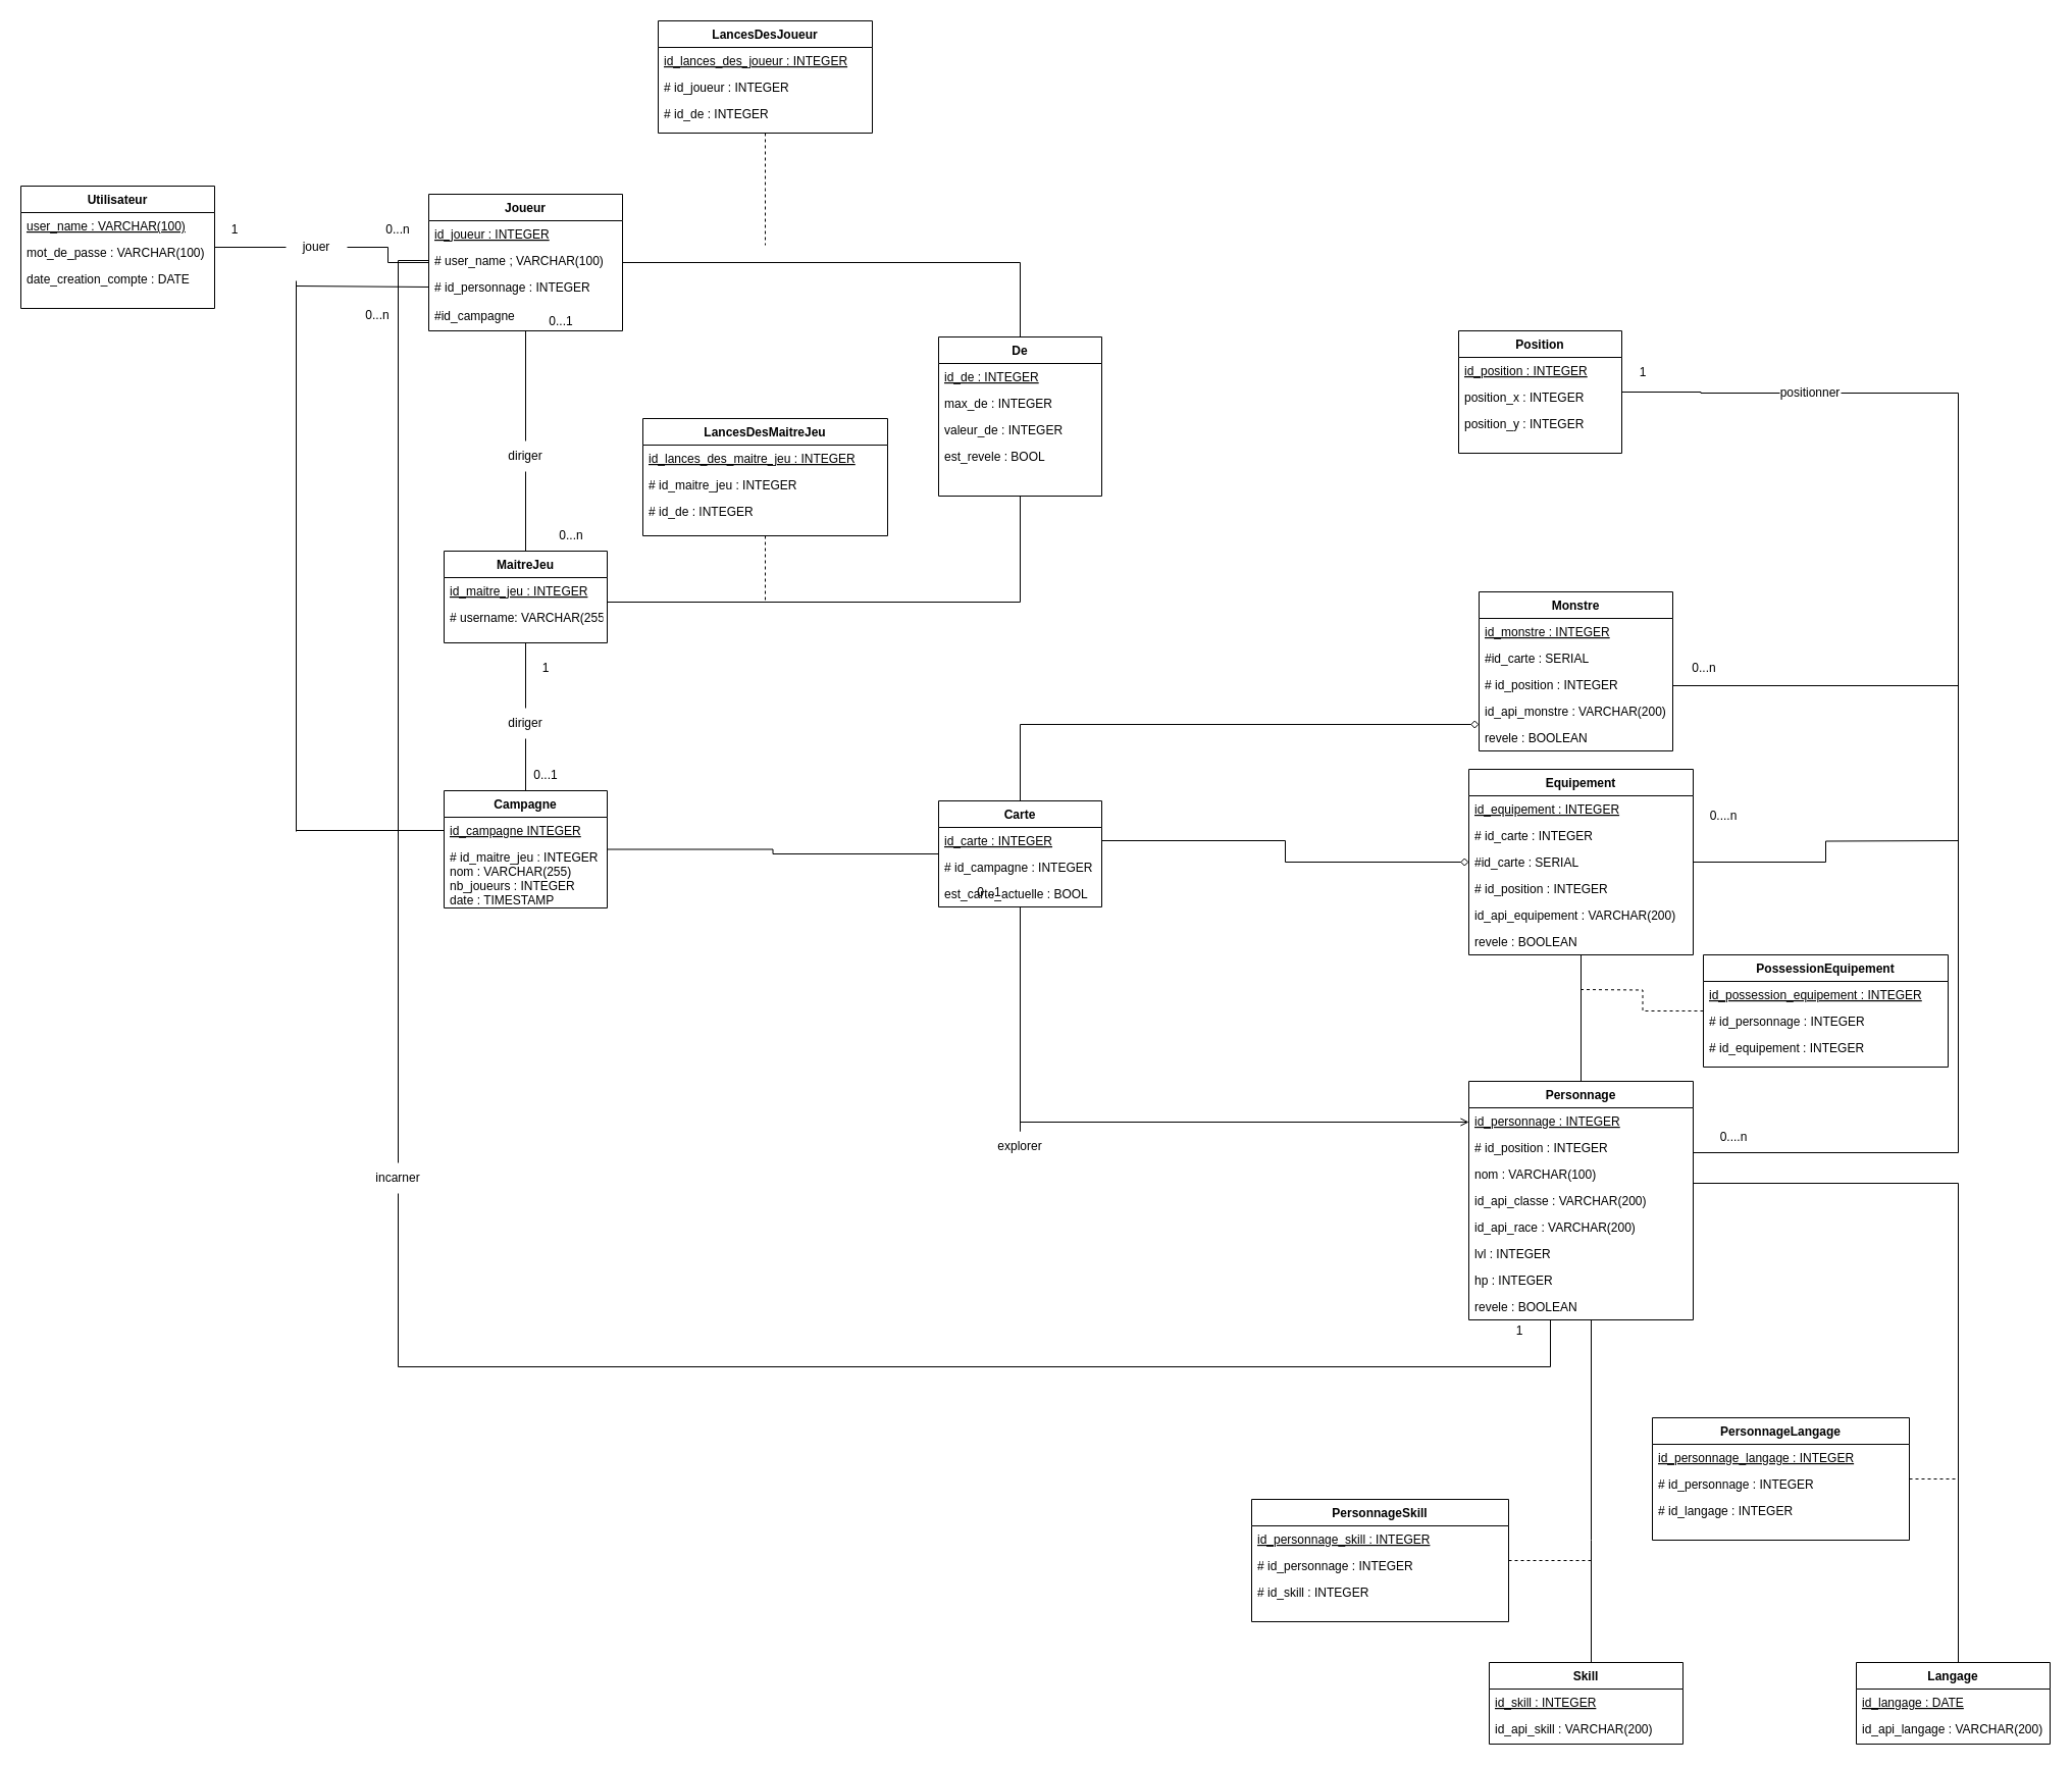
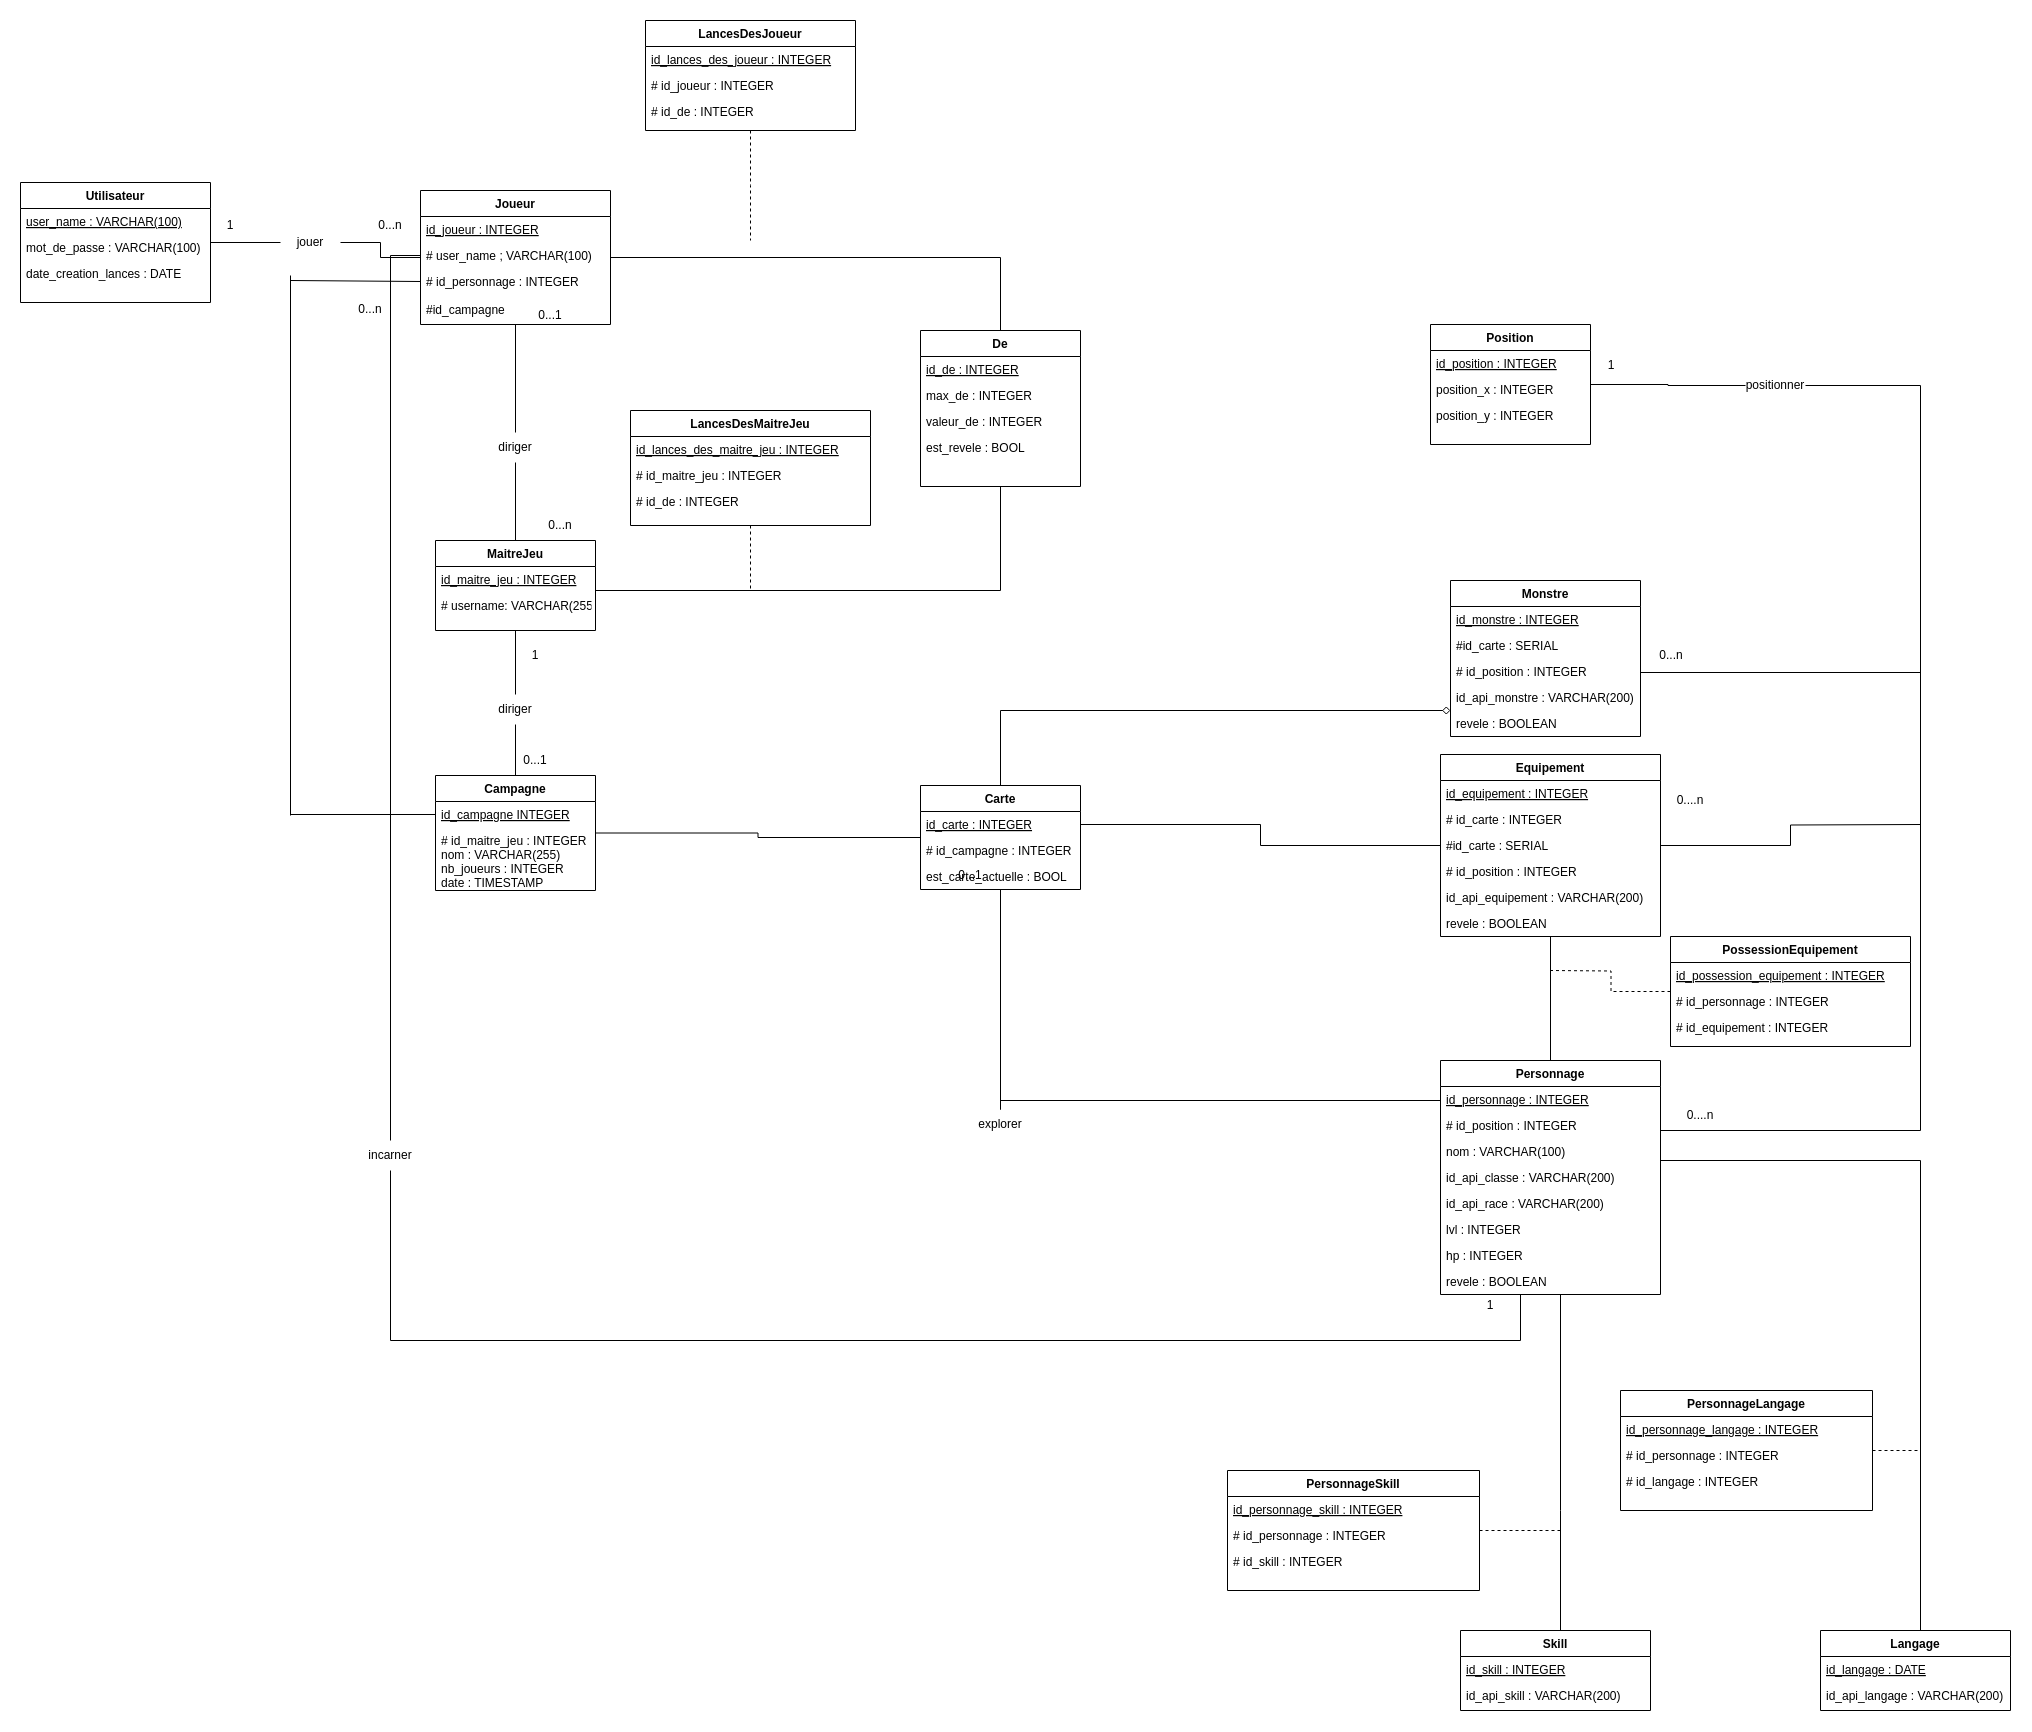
- <mxCell id="79" value="date_creation_compte : DATE" style="text;align=left;verticalAlign=top;spacingLeft=4;spacingRight=4;overflow=hidden;rotatable=0;points=[[0,0.5],[1,0.5]];portConstraint=eastwest;rounded=0;shadow=0;html=0;" vertex="1" parent="76"><mxGeometry y="78" width="190" height="26" as="geometry" /></mxCell>
+ <mxCell id="79" value="date_creation_lances : DATE" style="text;align=left;verticalAlign=top;spacingLeft=4;spacingRight=4;overflow=hidden;rotatable=0;points=[[0,0.5],[1,0.5]];portConstraint=eastwest;rounded=0;shadow=0;html=0;" vertex="1" parent="76"><mxGeometry y="78" width="190" height="26" as="geometry" /></mxCell>
- <mxCell id="72" style="edgeStyle=orthogonalEdgeStyle;rounded=0;orthogonalLoop=1;jettySize=auto;html=1;endArrow=diamond;endFill=0;" edge="1" parent="1" source="21" target="39"><mxGeometry relative="1" as="geometry" /></mxCell>
+ <mxCell id="72" style="edgeStyle=orthogonalEdgeStyle;rounded=0;orthogonalLoop=1;jettySize=auto;html=1;endArrow=none;endFill=0;" edge="1" parent="1" source="21" target="39"><mxGeometry relative="1" as="geometry" /></mxCell>
- <mxCell id="18" style="edgeStyle=orthogonalEdgeStyle;rounded=0;orthogonalLoop=1;jettySize=auto;html=1;endArrow=open;endFill=0;startArrow=none;" edge="1" parent="1" source="122" target="29"><mxGeometry relative="1" as="geometry"><Array as="points"><mxPoint x="1000" y="1100" /></Array></mxGeometry></mxCell>
+ <mxCell id="18" style="edgeStyle=orthogonalEdgeStyle;rounded=0;orthogonalLoop=1;jettySize=auto;html=1;endArrow=none;endFill=0;startArrow=none;" edge="1" parent="1" source="122" target="29"><mxGeometry relative="1" as="geometry"><Array as="points"><mxPoint x="1000" y="1100" /></Array></mxGeometry></mxCell>
